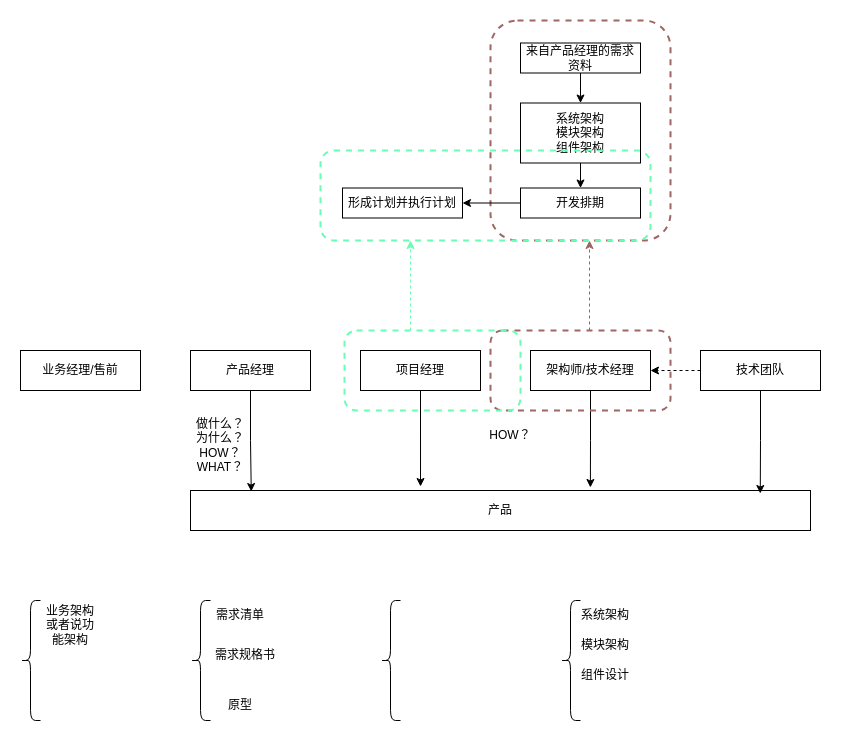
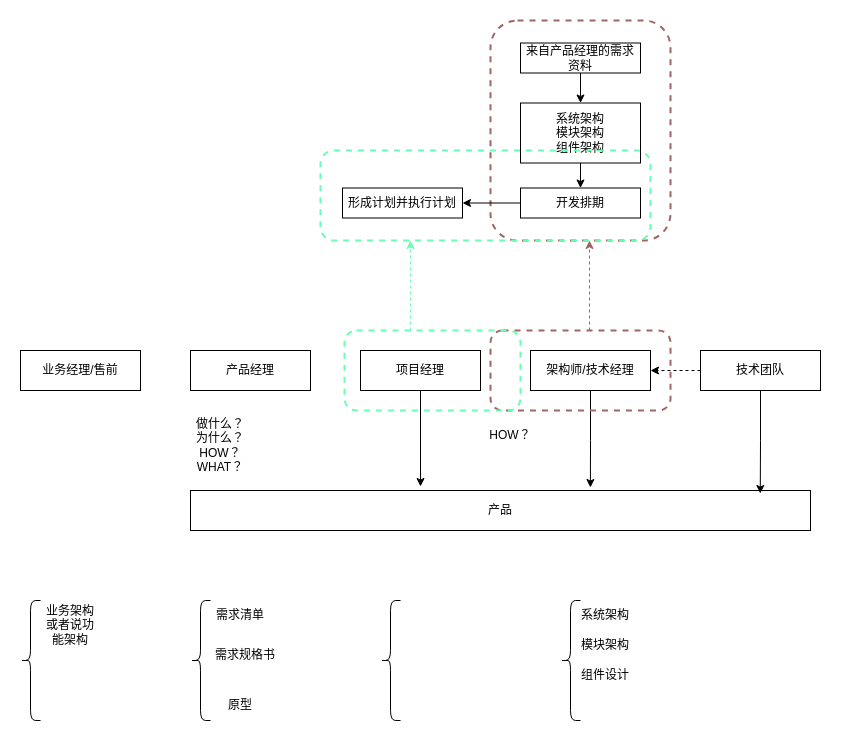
- <mxCell id="10" style="edgeStyle=orthogonalEdgeStyle;rounded=0;orthogonalLoop=1;jettySize=auto;html=1;exitX=0.5;exitY=1;exitDx=0;exitDy=0;entryX=0.098;entryY=0.025;entryDx=0;entryDy=0;entryPerimeter=0;" edge="1" parent="1" source="3" target="9"><mxGeometry relative="1" as="geometry" /></mxCell>
